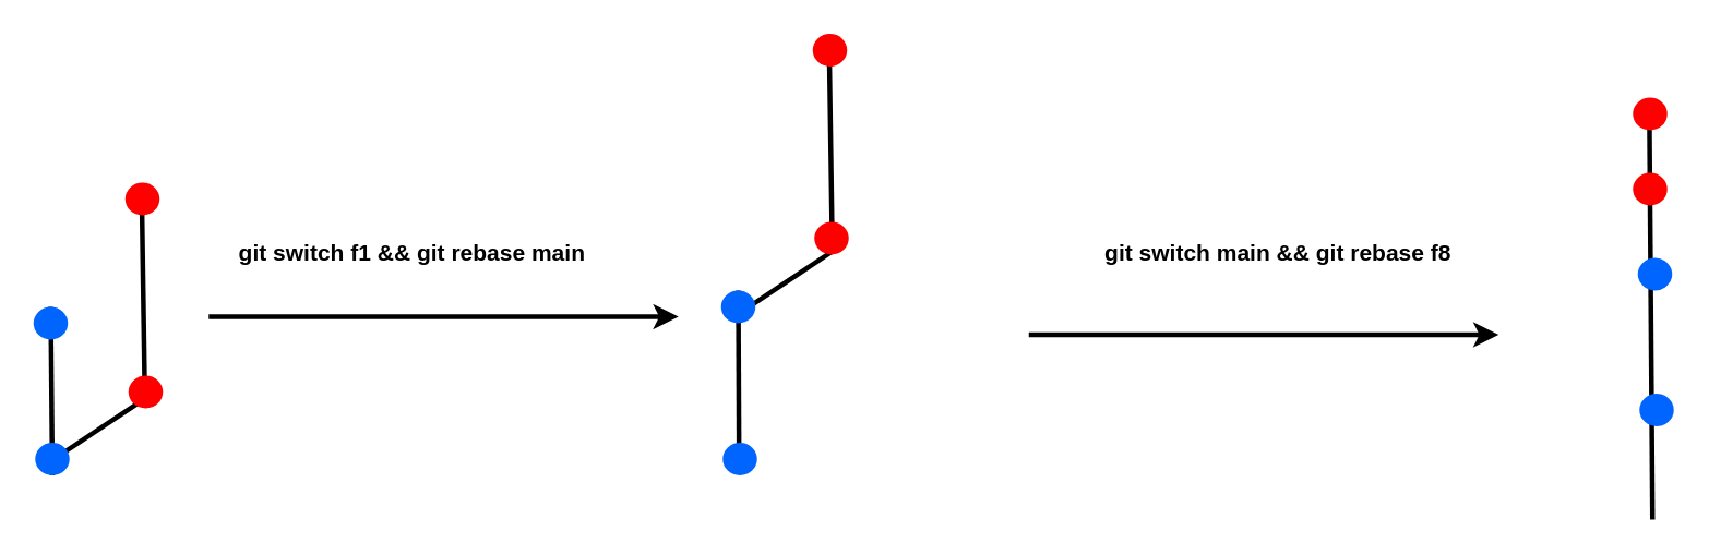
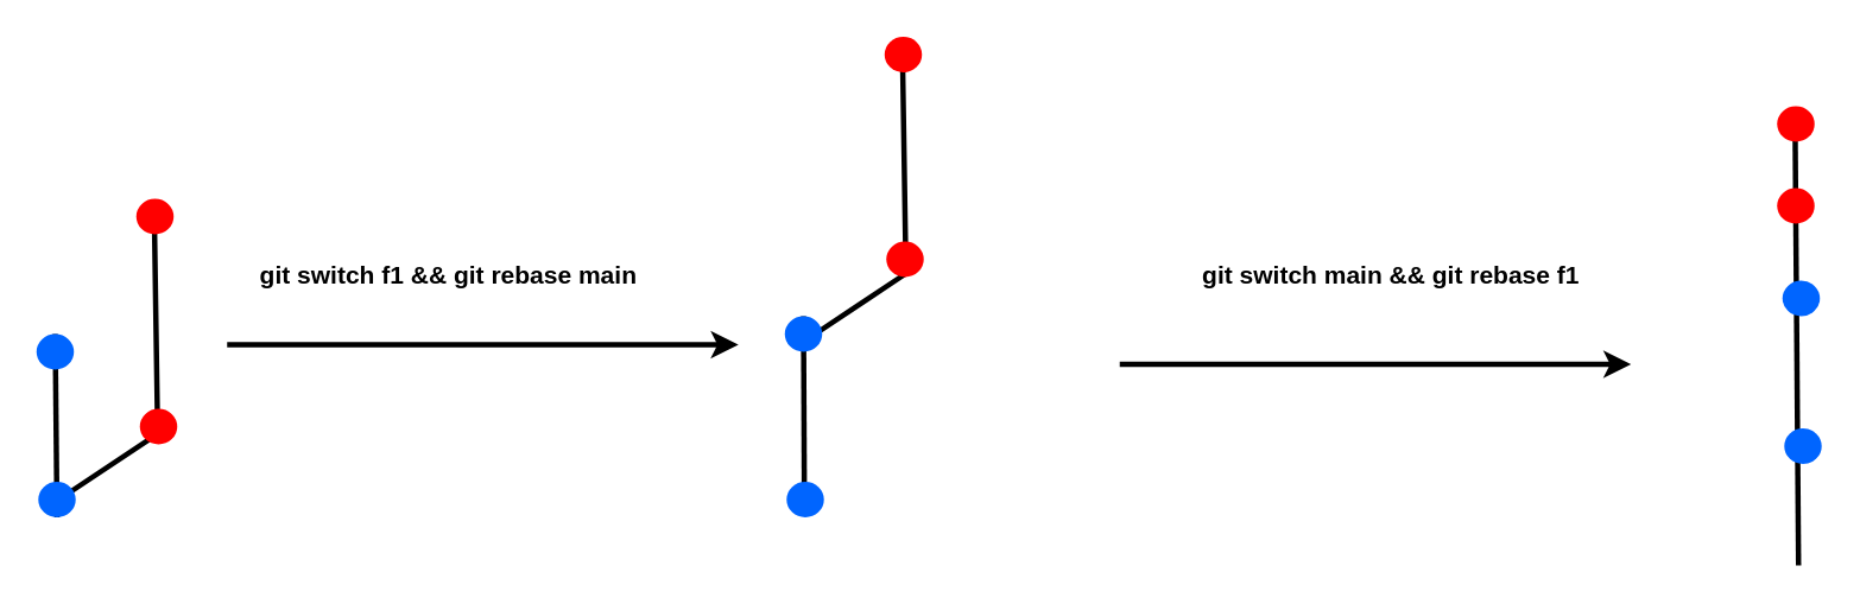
- <mxCell id="22" value="&lt;font style=&quot;font-size: 14px;&quot;&gt;&lt;b&gt;git switch main &amp;amp;&amp;amp; git rebase f8&lt;/b&gt;&lt;/font&gt;" style="text;html=1;align=center;verticalAlign=middle;resizable=0;points=[];autosize=1;strokeColor=none;fillColor=none;" vertex="1" parent="1"><mxGeometry x="664.5" y="139" width="230" height="30" as="geometry" /></mxCell>
+ <mxCell id="22" value="&lt;font style=&quot;font-size: 14px;&quot;&gt;&lt;b&gt;git switch main &amp;amp;&amp;amp; git rebase f1&lt;/b&gt;&lt;/font&gt;" style="text;html=1;align=center;verticalAlign=middle;resizable=0;points=[];autosize=1;strokeColor=none;fillColor=none;" vertex="1" parent="1"><mxGeometry x="664.5" y="139" width="230" height="30" as="geometry" /></mxCell>
